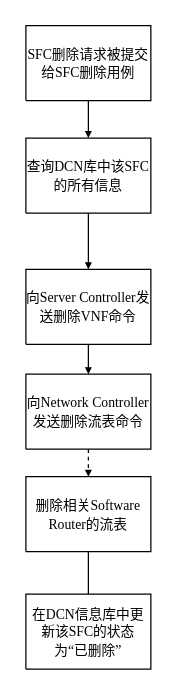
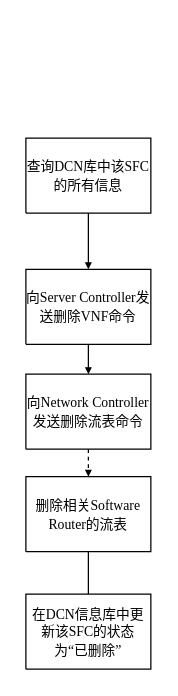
- <mxCell id="9" value="&lt;font style=&quot;font-size:11px;font-family:SimSun;color:#000000;direction:ltr;letter-spacing:0px;line-height:120%;opacity:1&quot;&gt;SFC删除请求被提交给SFC删除用例&lt;br/&gt;&lt;/font&gt;" style="verticalAlign=middle;align=center;vsdxID=66;fillColor=#FFFFFF;gradientColor=none;shape=stencil(nZBLDoAgDERP0z3SIyjew0SURgSD+Lu9kMZoXLhwN9O+tukAlrNpJg1SzDH4QW/URgNYgZTkjA4UkwJUgGXng+6DX1zLfmoymdXo17xh5zmRJ6Q42BWCfc2oJfdAr+Yv+AP9Cb7OJ3H/2JG1HNGz/84klThPVCc=);strokeColor=#000000;spacingTop=-1;spacingBottom=-1;spacingLeft=-1;spacingRight=-1;labelBackgroundColor=none;rounded=0;html=1;whiteSpace=wrap;" parent="8" vertex="1"><mxGeometry x="20" y="20" width="100" height="60" as="geometry" /></mxCell>
- <mxCell id="4" value="" style="vsdxID=71;edgeStyle=none;startArrow=none;endArrow=block;startSize=3;endSize=3;spacingTop=0;spacingBottom=0;spacingLeft=0;spacingRight=0;verticalAlign=middle;html=1;labelBackgroundColor=#ffffff;rounded=1;align=center;exitX=0.5;exitY=1;exitDx=0;exitDy=0;exitPerimeter=0;entryX=0.5;entryY=0;entryDx=0;entryDy=0;entryPerimeter=0;" parent="2" source="9" target="10" edge="1"><mxGeometry relative="1" as="geometry"><mxPoint x="10" as="offset" /><Array as="points" /></mxGeometry></mxCell>
